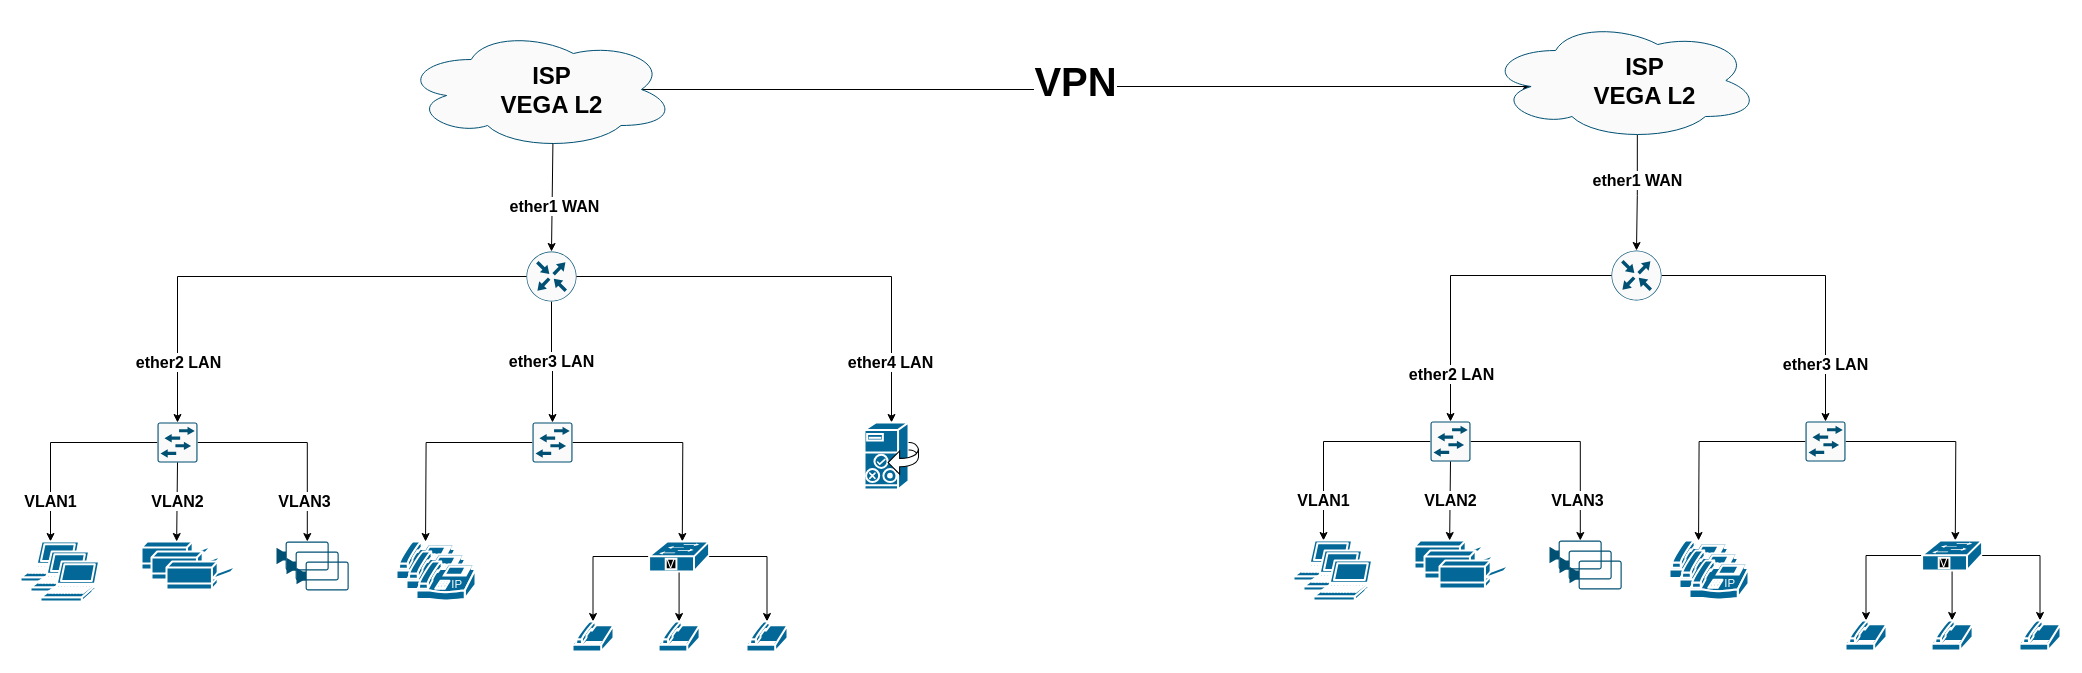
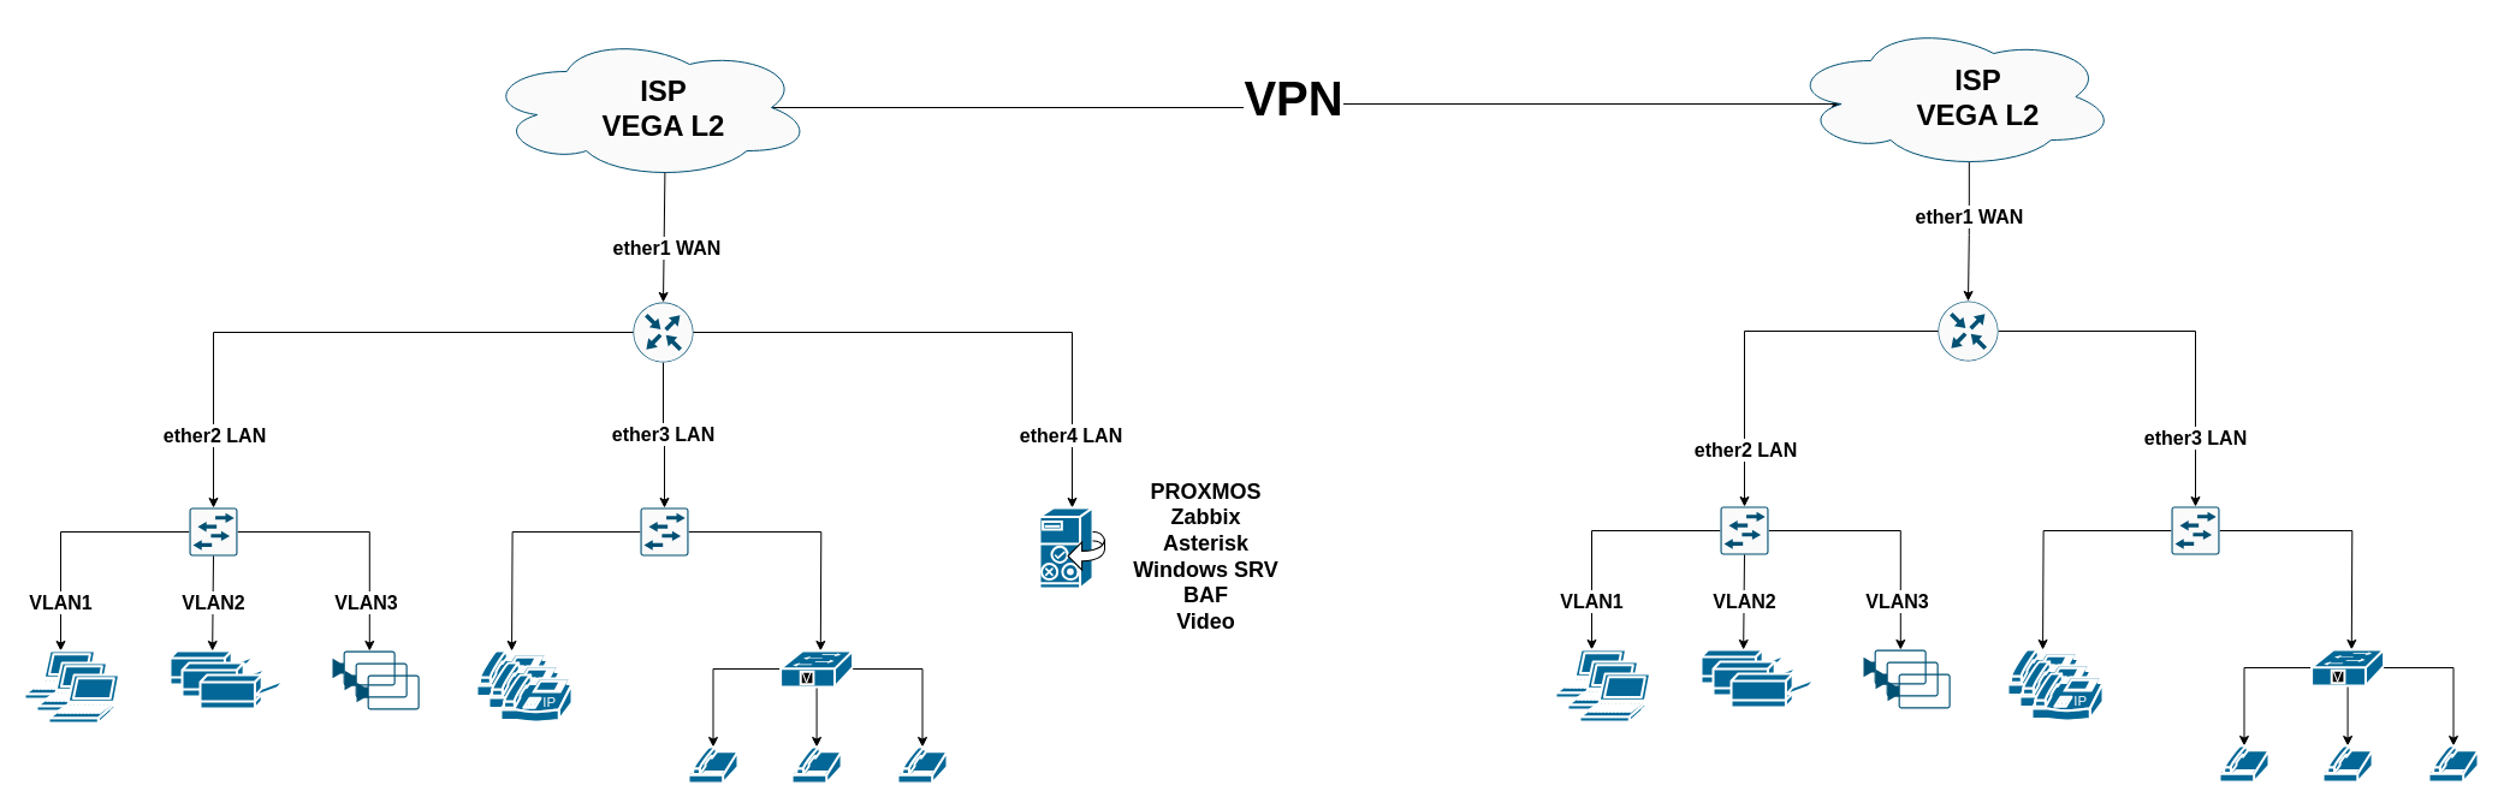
+ <mxCell id="32" value="PROXMOS&lt;br&gt;Zabbix&lt;br&gt;Asterisk&lt;br style=&quot;font-size: 18px;&quot;&gt;Windows SRV&lt;br style=&quot;font-size: 18px;&quot;&gt;BAF&lt;br style=&quot;font-size: 18px;&quot;&gt;Video" style="text;html=1;align=center;verticalAlign=middle;resizable=0;points=[];autosize=1;strokeColor=none;fillColor=none;fontStyle=1;fontSize=18;" parent="1" vertex="1"><mxGeometry x="932" y="393" width="140" height="140" as="geometry" /></mxCell>
